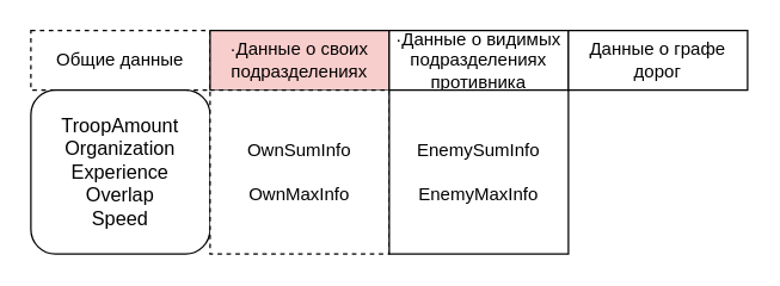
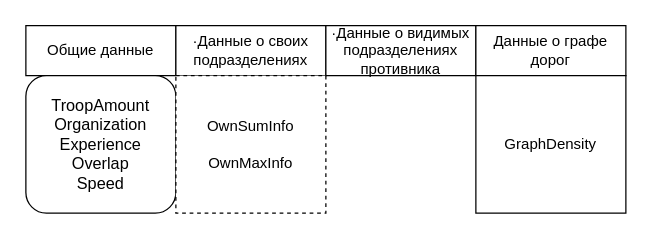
- <mxCell id="2" value="Общие данные" style="rounded=0;whiteSpace=wrap;html=1;dashed=1;" vertex="1" parent="1"><mxGeometry x="20" y="20" width="120" height="40" as="geometry" /></mxCell>
+ <mxCell id="2" value="Общие данные" style="rounded=0;whiteSpace=wrap;html=1;" vertex="1" parent="1"><mxGeometry x="20" y="20" width="120" height="40" as="geometry" /></mxCell>
- <mxCell id="4" value="&lt;p&gt;&lt;span&gt;&lt;span&gt;·&lt;/span&gt;&lt;/span&gt;Данные о своих подразделениях&lt;/p&gt;" style="rounded=0;whiteSpace=wrap;html=1;fillColor=#f8cecc;" vertex="1" parent="1"><mxGeometry x="140" y="20" width="120" height="40" as="geometry" /></mxCell>
+ <mxCell id="4" value="&lt;p&gt;&lt;span&gt;&lt;span&gt;·&lt;/span&gt;&lt;/span&gt;Данные о своих подразделениях&lt;/p&gt;" style="rounded=0;whiteSpace=wrap;html=1;" vertex="1" parent="1"><mxGeometry x="140" y="20" width="120" height="40" as="geometry" /></mxCell>
- <mxCell id="7" value="&lt;div&gt;&lt;span&gt;EnemySumInfo&lt;/span&gt;&lt;/div&gt;&lt;div&gt;&lt;br&gt;&lt;span&gt;EnemyMaxInfo&lt;/span&gt;&lt;/div&gt;" style="rounded=0;whiteSpace=wrap;html=1;align=center;" vertex="1" parent="1"><mxGeometry x="260" y="60" width="120" height="110" as="geometry" /></mxCell>
+ <mxCell id="9" value="&lt;span lang=&quot;EN-US&quot;&gt;GraphD&lt;/span&gt;&lt;span&gt;ensity&lt;/span&gt;" style="rounded=0;whiteSpace=wrap;html=1;align=center;" vertex="1" parent="1"><mxGeometry x="380" y="60" width="120" height="110" as="geometry" /></mxCell>
